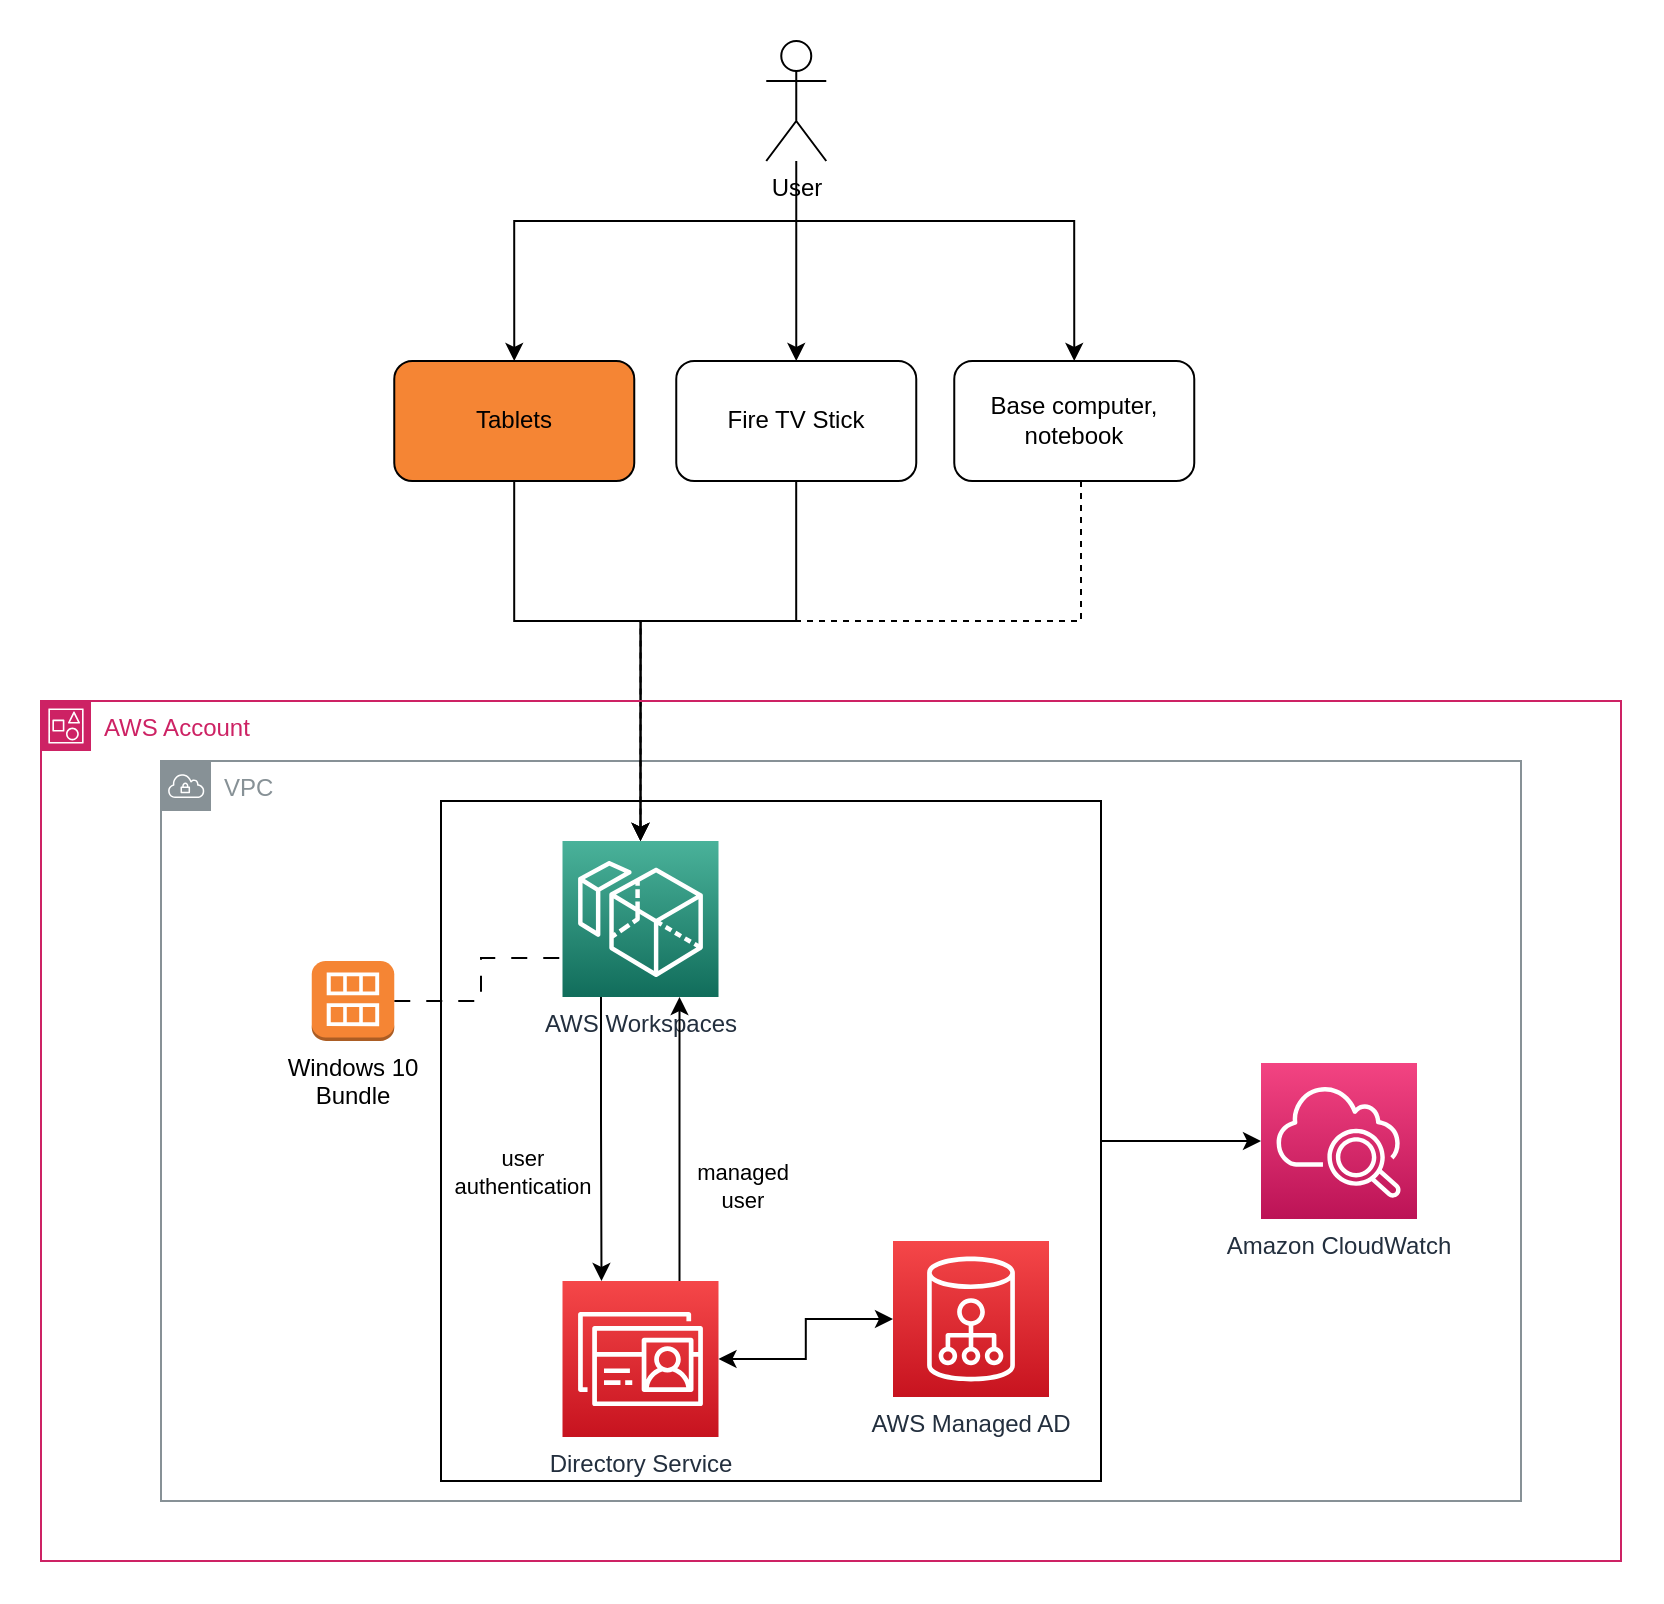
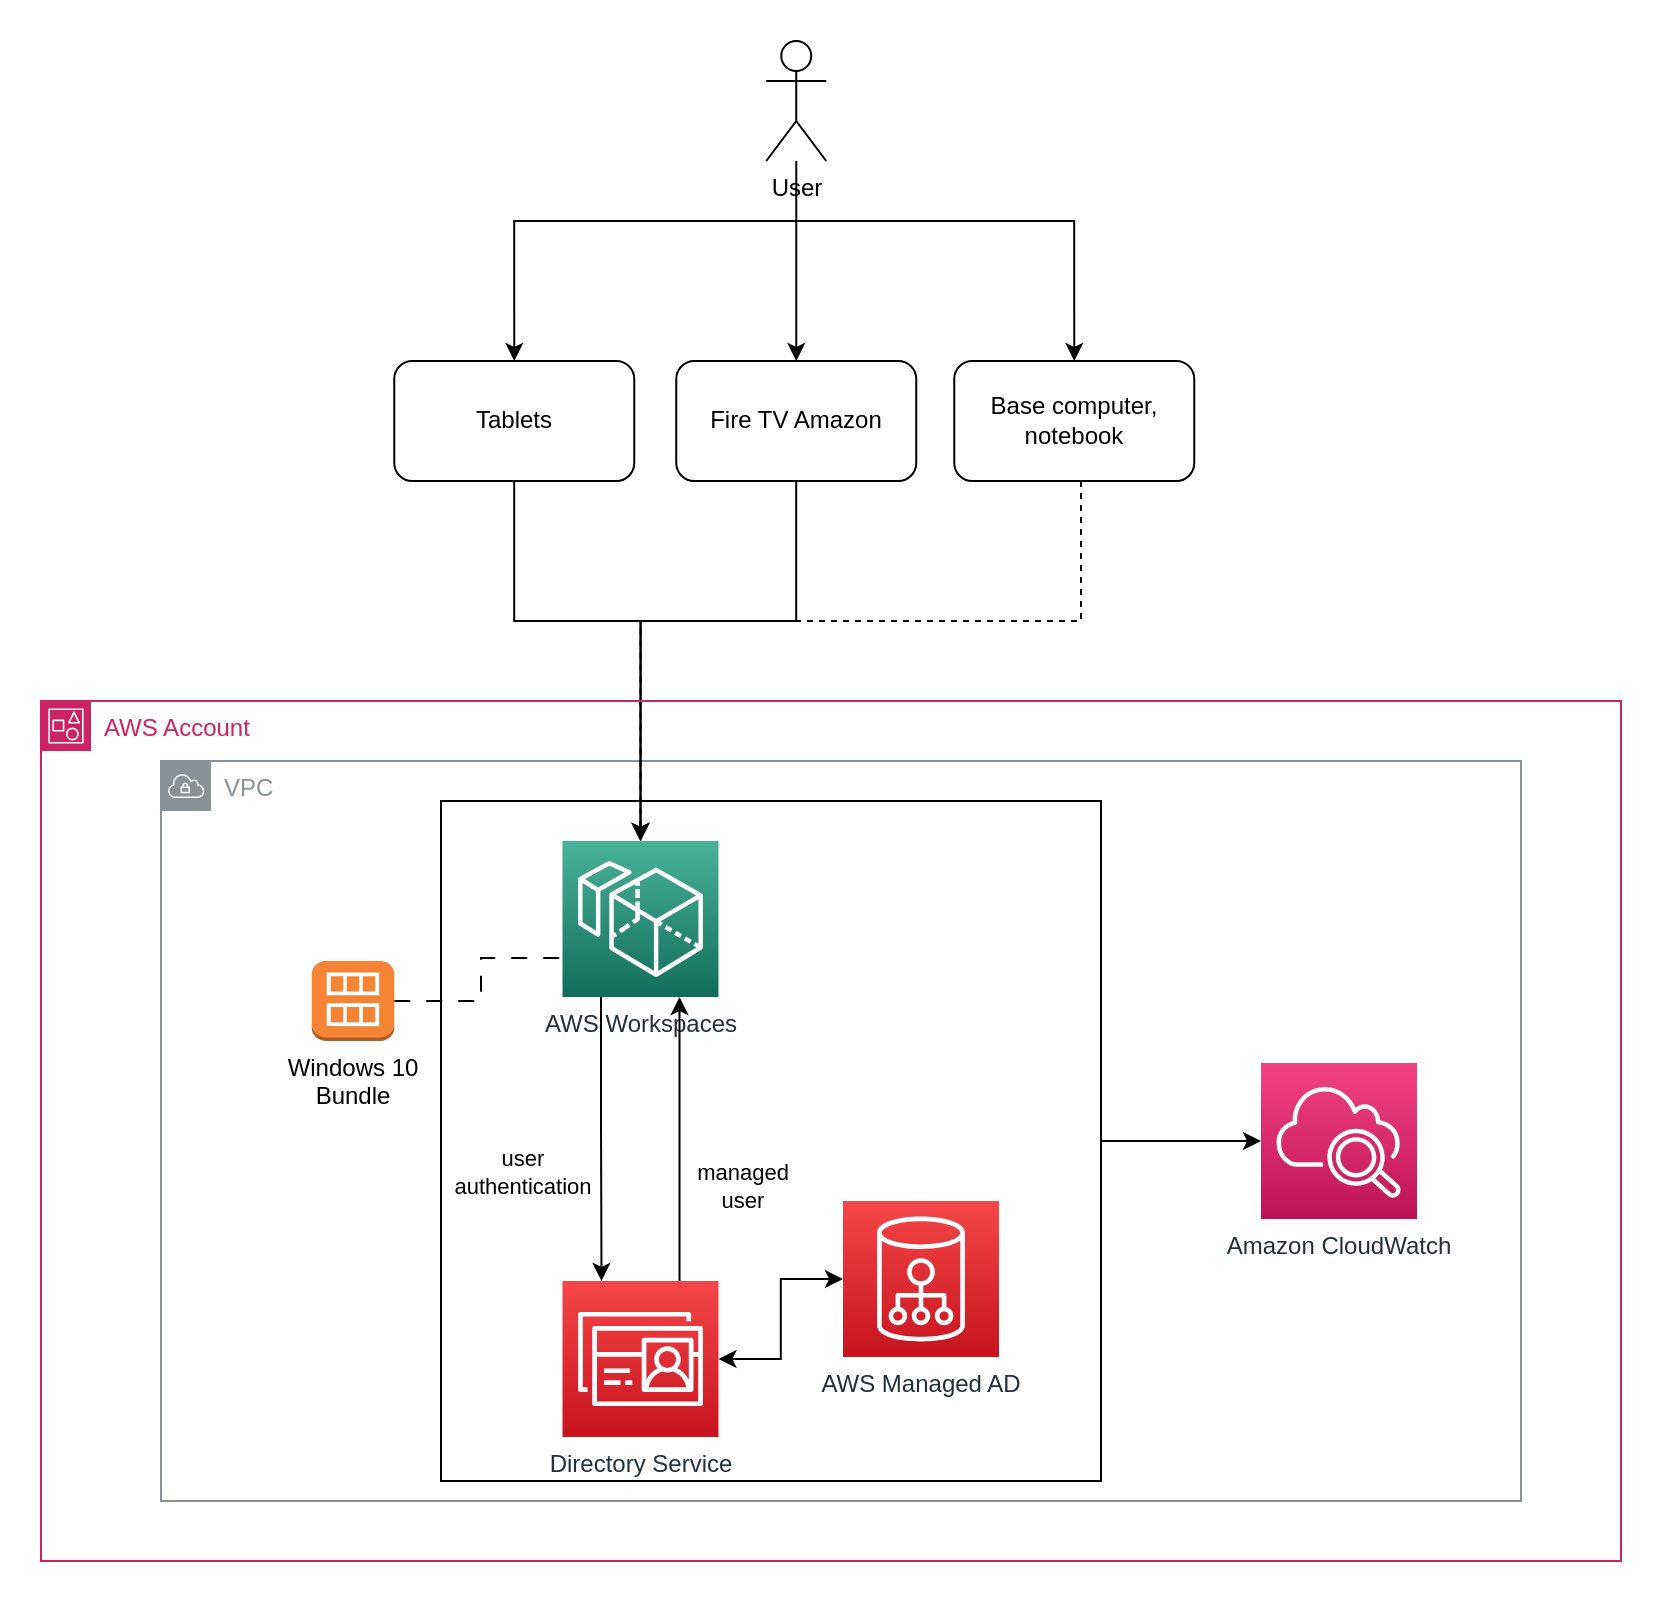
- <mxCell id="14" value="Tablets" style="rounded=1;whiteSpace=wrap;html=1;fillColor=#f58534;" parent="1" vertex="1"><mxGeometry x="196.63" y="180" width="120" height="60" as="geometry" /></mxCell>
+ <mxCell id="14" value="Tablets" style="rounded=1;whiteSpace=wrap;html=1;" parent="1" vertex="1"><mxGeometry x="196.63" y="180" width="120" height="60" as="geometry" /></mxCell>
- <mxCell id="4" value="Fire TV Stick " style="rounded=1;whiteSpace=wrap;html=1;" parent="1" vertex="1"><mxGeometry x="337.63" y="180" width="120" height="60" as="geometry" /></mxCell>
+ <mxCell id="4" value="Fire TV Amazon " style="rounded=1;whiteSpace=wrap;html=1;" parent="1" vertex="1"><mxGeometry x="337.63" y="180" width="120" height="60" as="geometry" /></mxCell>
- <mxCell id="15" value="AWS Managed AD" style="sketch=0;points=[[0,0,0],[0.25,0,0],[0.5,0,0],[0.75,0,0],[1,0,0],[0,1,0],[0.25,1,0],[0.5,1,0],[0.75,1,0],[1,1,0],[0,0.25,0],[0,0.5,0],[0,0.75,0],[1,0.25,0],[1,0.5,0],[1,0.75,0]];outlineConnect=0;fontColor=#232F3E;gradientColor=#F54749;gradientDirection=north;fillColor=#C7131F;strokeColor=#ffffff;dashed=0;verticalLabelPosition=bottom;verticalAlign=top;align=center;html=1;fontSize=12;fontStyle=0;aspect=fixed;shape=mxgraph.aws4.resourceIcon;resIcon=mxgraph.aws4.cloud_directory;" parent="1" vertex="1"><mxGeometry x="446" y="620" width="78" height="78" as="geometry" /></mxCell>
+ <mxCell id="15" value="AWS Managed AD" style="sketch=0;points=[[0,0,0],[0.25,0,0],[0.5,0,0],[0.75,0,0],[1,0,0],[0,1,0],[0.25,1,0],[0.5,1,0],[0.75,1,0],[1,1,0],[0,0.25,0],[0,0.5,0],[0,0.75,0],[1,0.25,0],[1,0.5,0],[1,0.75,0]];outlineConnect=0;fontColor=#232F3E;gradientColor=#F54749;gradientDirection=north;fillColor=#C7131F;strokeColor=#ffffff;dashed=0;verticalLabelPosition=bottom;verticalAlign=top;align=center;html=1;fontSize=12;fontStyle=0;aspect=fixed;shape=mxgraph.aws4.resourceIcon;resIcon=mxgraph.aws4.cloud_directory;" parent="1" vertex="1"><mxGeometry x="421" y="600" width="78" height="78" as="geometry" /></mxCell>
